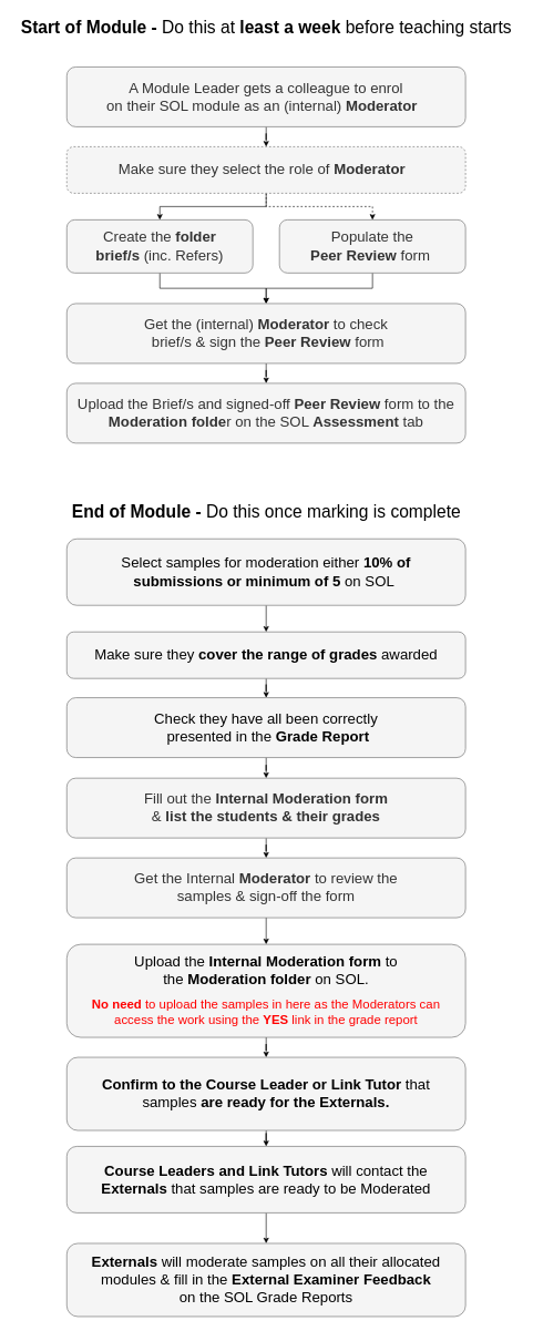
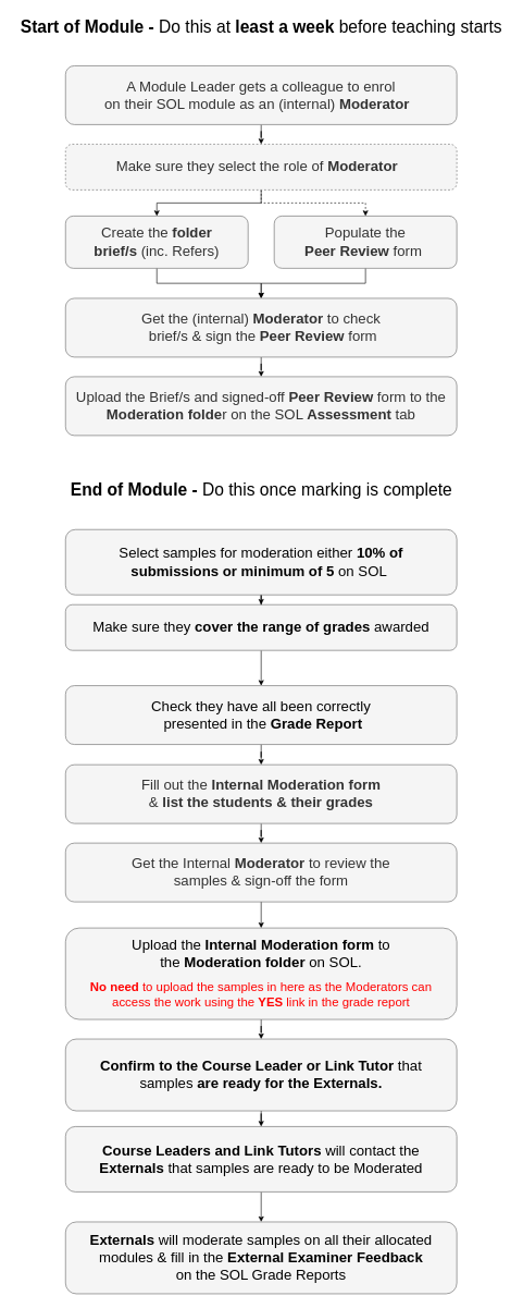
- <mxCell id="23" value="&lt;font style=&quot;font-size: 26px;&quot;&gt;&lt;b&gt;End of Module - &lt;/b&gt;Do this once marking is complete&lt;/font&gt;" style="text;html=1;align=center;verticalAlign=middle;resizable=0;points=[];autosize=1;strokeColor=none;fillColor=none;" parent="1" vertex="1"><mxGeometry x="95" y="750" width="610" height="40" as="geometry" /></mxCell>
+ <mxCell id="23" value="&lt;font style=&quot;font-size: 26px;&quot;&gt;&lt;b&gt;End of Module - &lt;/b&gt;Do this once marking is complete&lt;/font&gt;" style="text;html=1;align=center;verticalAlign=middle;resizable=0;points=[];autosize=1;strokeColor=none;fillColor=none;" parent="1" vertex="1"><mxGeometry x="95" y="730" width="610" height="40" as="geometry" /></mxCell>
- <mxCell id="18" value="&lt;span style=&quot;font-size: 22px;&quot;&gt;&lt;font color=&quot;#030303&quot;&gt;Make sure they &lt;b&gt;cover the range of grades&lt;/b&gt; awarded&lt;/font&gt;&lt;/span&gt;" style="rounded=1;whiteSpace=wrap;html=1;fillColor=#f5f5f5;fontColor=#333333;strokeColor=#666666;align=center;verticalAlign=middle;fontFamily=Helvetica;fontSize=12;" parent="1" vertex="1"><mxGeometry x="100" y="950" width="600" height="70" as="geometry" /></mxCell>
+ <mxCell id="18" value="&lt;span style=&quot;font-size: 22px;&quot;&gt;&lt;font color=&quot;#030303&quot;&gt;Make sure they &lt;b&gt;cover the range of grades&lt;/b&gt; awarded&lt;/font&gt;&lt;/span&gt;" style="rounded=1;whiteSpace=wrap;html=1;fillColor=#f5f5f5;fontColor=#333333;strokeColor=#666666;align=center;verticalAlign=middle;fontFamily=Helvetica;fontSize=12;" parent="1" vertex="1"><mxGeometry x="100" y="925" width="600" height="70" as="geometry" /></mxCell>
